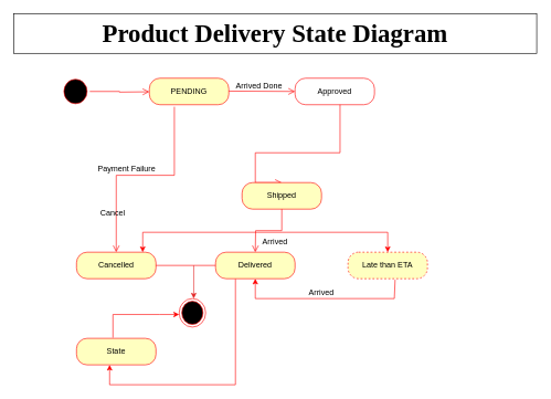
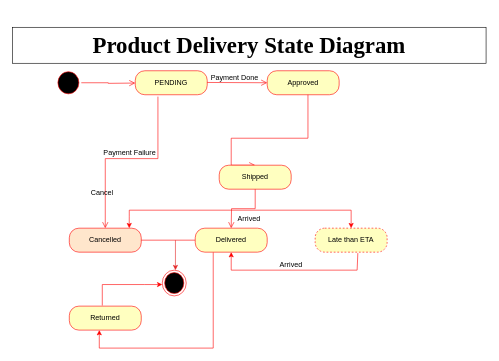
- <mxCell id="28" value="&lt;font face=&quot;Comic Sans MS&quot;&gt;&lt;span style=&quot;font-size: 38px;&quot;&gt;&lt;b&gt;Product Delivery State Diagram&lt;/b&gt;&lt;/span&gt;&lt;/font&gt;" style="rounded=0;whiteSpace=wrap;html=1;" parent="1" vertex="1"><mxGeometry x="20" y="20" width="790" height="60" as="geometry" /></mxCell>
+ <mxCell id="28" value="&lt;font face=&quot;Comic Sans MS&quot;&gt;&lt;span style=&quot;font-size: 38px;&quot;&gt;&lt;b&gt;Product Delivery State Diagram&lt;/b&gt;&lt;/span&gt;&lt;/font&gt;" style="rounded=0;whiteSpace=wrap;html=1;" parent="1" vertex="1"><mxGeometry x="20" y="45" width="790" height="60" as="geometry" /></mxCell>
- <mxCell id="7" value="Arrived Done" style="text;html=1;strokeColor=none;fillColor=none;align=center;verticalAlign=middle;whiteSpace=wrap;rounded=0;" parent="1" vertex="1"><mxGeometry x="346" y="114" width="90" height="30" as="geometry" /></mxCell>
+ <mxCell id="7" value="Payment Done" style="text;html=1;strokeColor=none;fillColor=none;align=center;verticalAlign=middle;whiteSpace=wrap;rounded=0;" parent="1" vertex="1"><mxGeometry x="346" y="114" width="90" height="30" as="geometry" /></mxCell>
- <mxCell id="6" value="Approved" style="rounded=1;whiteSpace=wrap;html=1;arcSize=40;fontColor=#000000;fillColor=#ffffff;strokeColor=#ff0000;" parent="1" vertex="1"><mxGeometry x="445" y="117.5" width="120" height="40" as="geometry" /></mxCell>
+ <mxCell id="6" value="Approved" style="rounded=1;whiteSpace=wrap;html=1;arcSize=40;fontColor=#000000;fillColor=#ffffc0;strokeColor=#ff0000;" parent="1" vertex="1"><mxGeometry x="445" y="117.5" width="120" height="40" as="geometry" /></mxCell>
- <mxCell id="10" value="Payment Failure" style="text;html=1;strokeColor=none;fillColor=none;align=center;verticalAlign=middle;whiteSpace=wrap;rounded=0;" parent="1" vertex="1"><mxGeometry x="146" y="240" width="90" height="30" as="geometry" /></mxCell>
+ <mxCell id="10" value="Payment Failure" style="text;html=1;strokeColor=none;fillColor=none;align=center;verticalAlign=middle;whiteSpace=wrap;rounded=0;" parent="1" vertex="1"><mxGeometry x="171" y="240" width="90" height="30" as="geometry" /></mxCell>
- <mxCell id="9" value="Cancelled" style="rounded=1;whiteSpace=wrap;html=1;arcSize=40;fontColor=#000000;fillColor=#ffffc0;strokeColor=#ff0000;" parent="1" vertex="1"><mxGeometry x="115" y="380" width="120" height="40" as="geometry" /></mxCell>
+ <mxCell id="9" value="Cancelled" style="rounded=1;whiteSpace=wrap;html=1;arcSize=40;fontColor=#000000;fillColor=#ffe6cc;strokeColor=#ff0000;" parent="1" vertex="1"><mxGeometry x="115" y="380" width="120" height="40" as="geometry" /></mxCell>
- <mxCell id="24" value="State" style="rounded=1;whiteSpace=wrap;html=1;arcSize=40;fontColor=#000000;fillColor=#ffffc0;strokeColor=#ff0000;" parent="1" vertex="1"><mxGeometry x="115" y="510" width="120" height="40" as="geometry" /></mxCell>
+ <mxCell id="24" value="Returned" style="rounded=1;whiteSpace=wrap;html=1;arcSize=40;fontColor=#000000;fillColor=#ffffc0;strokeColor=#ff0000;" parent="1" vertex="1"><mxGeometry x="115" y="510" width="120" height="40" as="geometry" /></mxCell>
